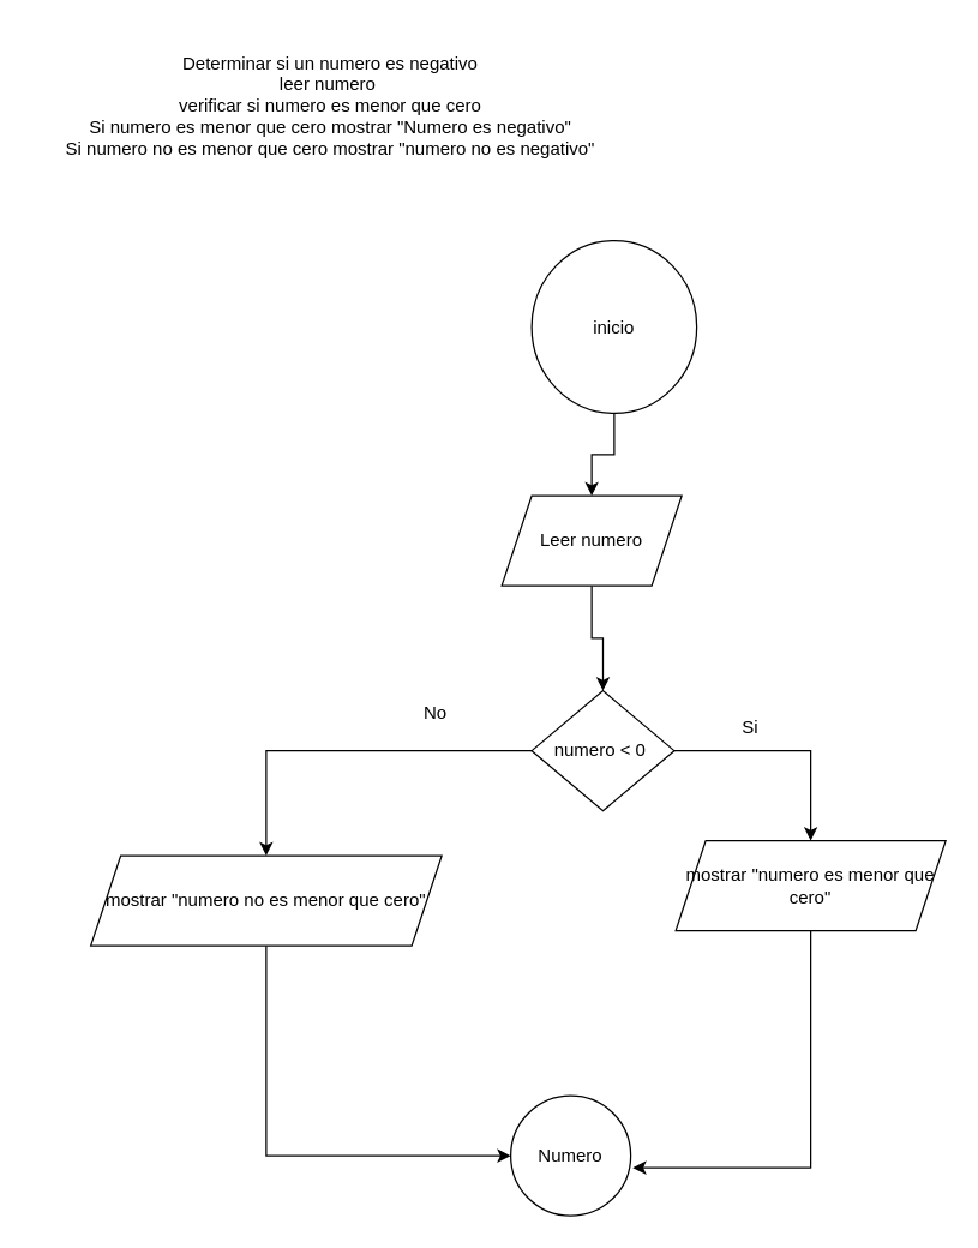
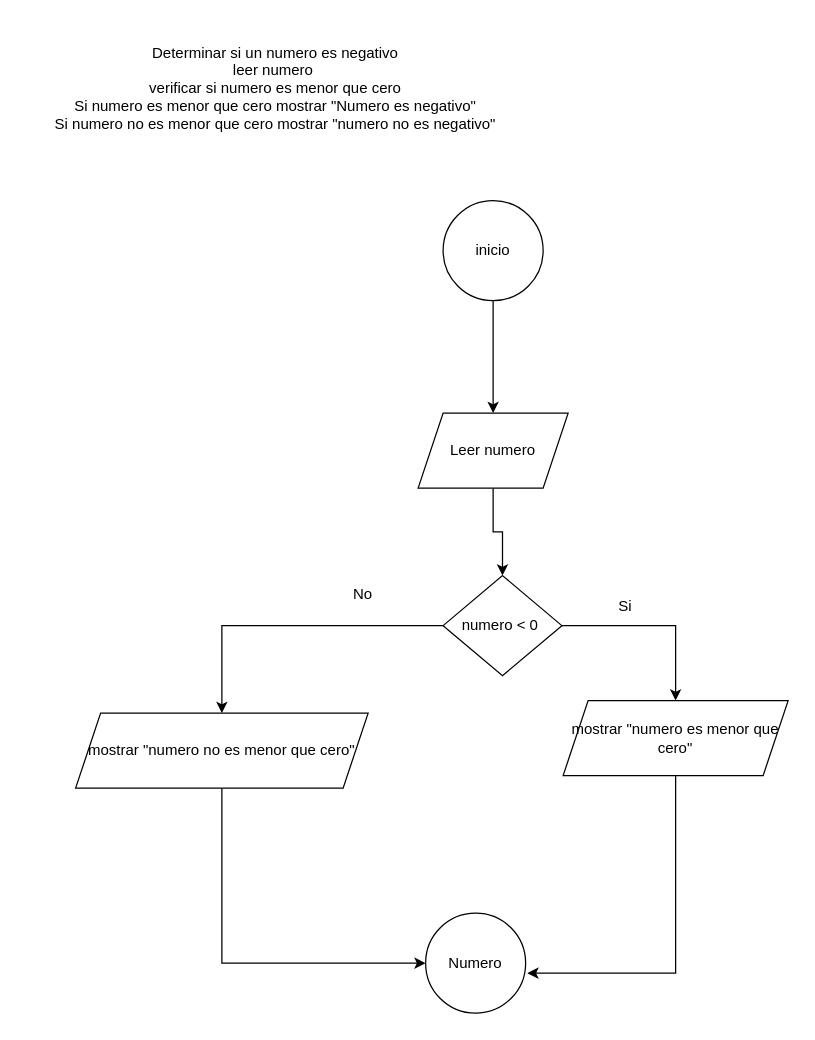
- <mxCell id="4" value="inicio" style="ellipse;whiteSpace=wrap;html=1;aspect=fixed;" vertex="1" parent="1"><mxGeometry x="354" y="160" width="110" height="115" as="geometry" /></mxCell>
+ <mxCell id="4" value="inicio" style="ellipse;whiteSpace=wrap;html=1;aspect=fixed;" vertex="1" parent="1"><mxGeometry x="354" y="160" width="80" height="80" as="geometry" /></mxCell>
